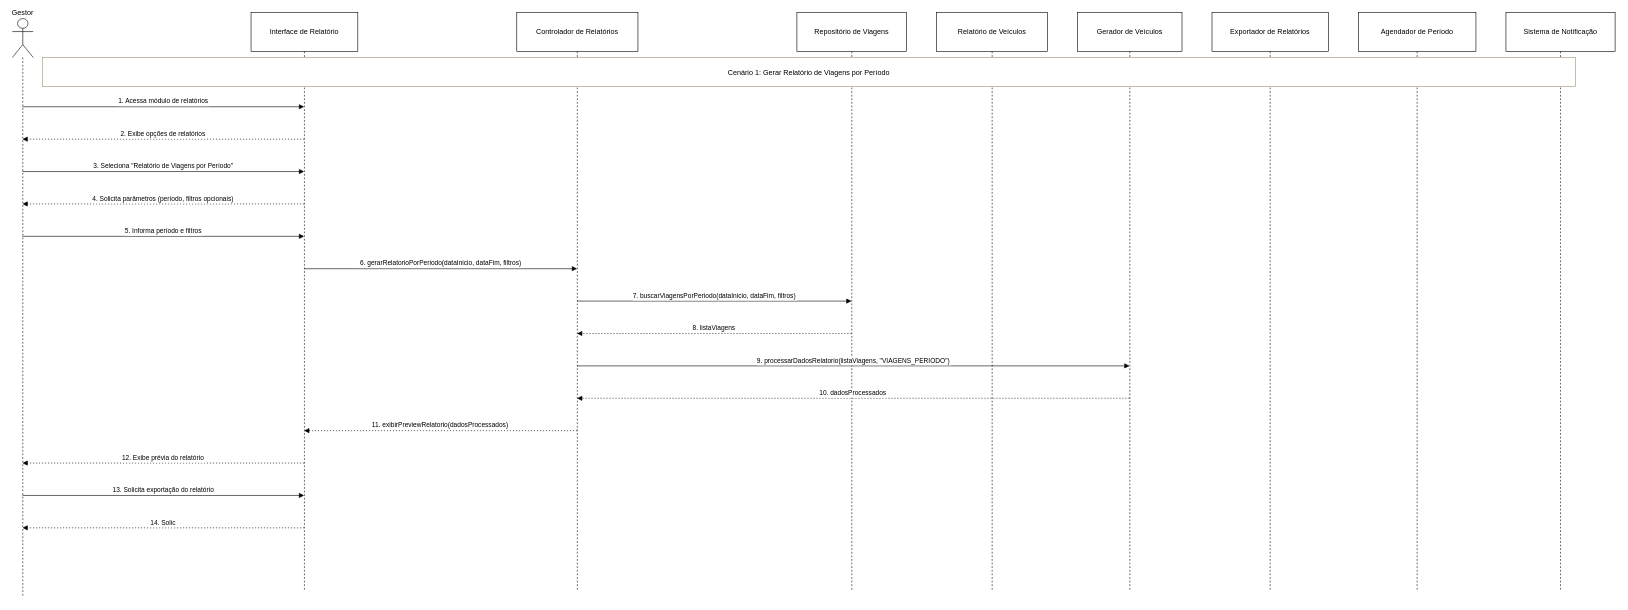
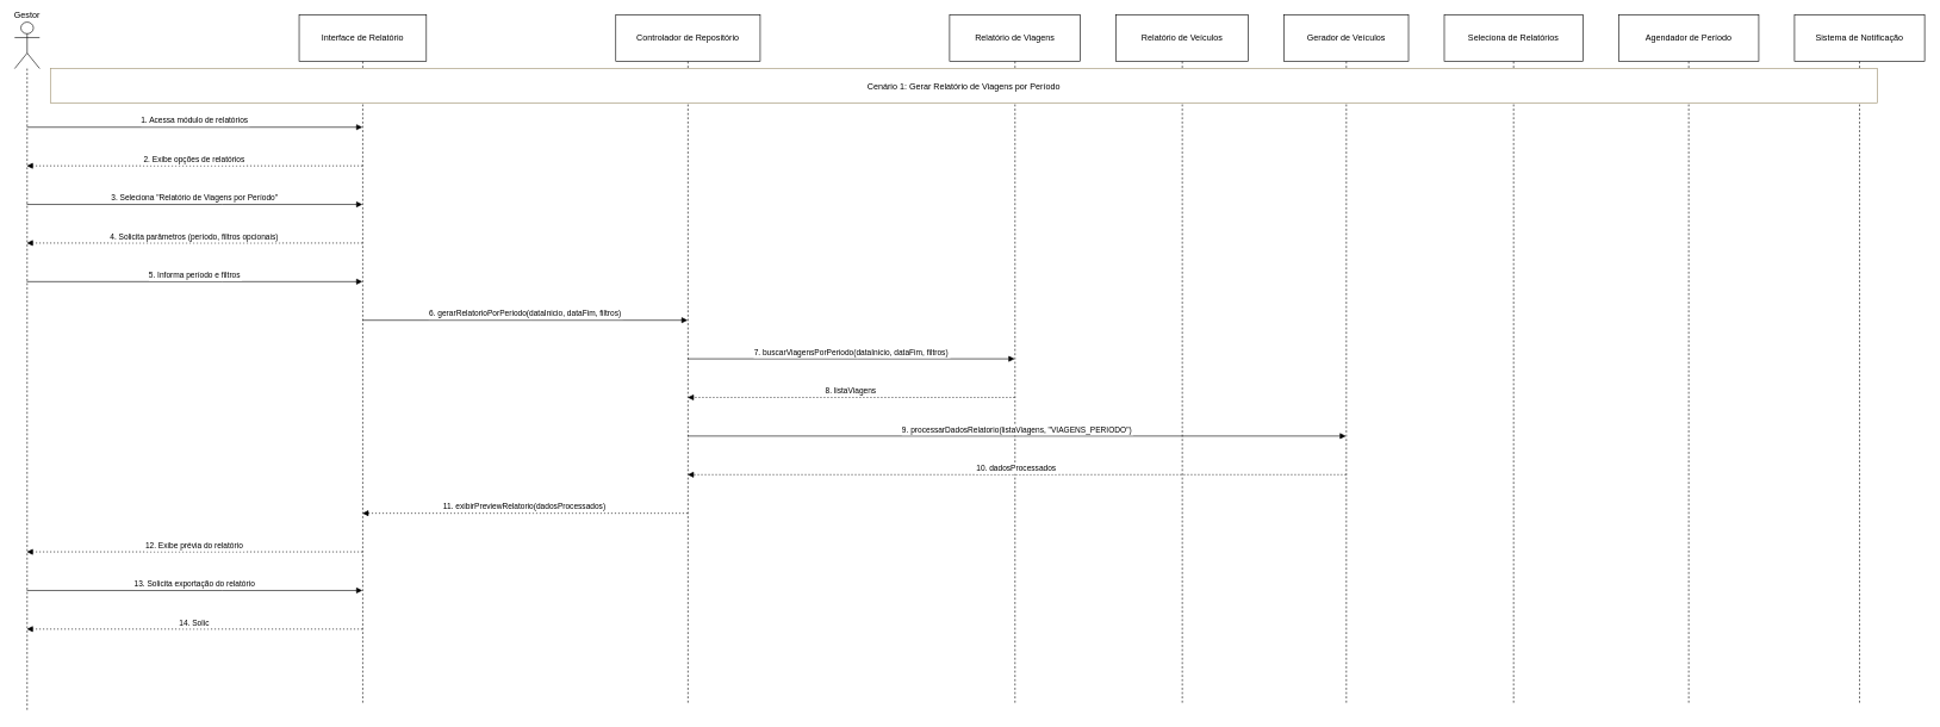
- <mxCell id="4" value="Controlador de Relatórios" style="shape=umlLifeline;perimeter=lifelinePerimeter;whiteSpace=wrap;container=1;dropTarget=0;collapsible=0;recursiveResize=0;outlineConnect=0;portConstraint=eastwest;newEdgeStyle={&quot;edgeStyle&quot;:&quot;elbowEdgeStyle&quot;,&quot;elbow&quot;:&quot;vertical&quot;,&quot;curved&quot;:0,&quot;rounded&quot;:0};size=65;" vertex="1" parent="1"><mxGeometry x="861" y="20" width="202" height="964" as="geometry" /></mxCell>
+ <mxCell id="4" value="Controlador de Repositório" style="shape=umlLifeline;perimeter=lifelinePerimeter;whiteSpace=wrap;container=1;dropTarget=0;collapsible=0;recursiveResize=0;outlineConnect=0;portConstraint=eastwest;newEdgeStyle={&quot;edgeStyle&quot;:&quot;elbowEdgeStyle&quot;,&quot;elbow&quot;:&quot;vertical&quot;,&quot;curved&quot;:0,&quot;rounded&quot;:0};size=65;" vertex="1" parent="1"><mxGeometry x="861" y="20" width="202" height="964" as="geometry" /></mxCell>
- <mxCell id="5" value="Repositório de Viagens" style="shape=umlLifeline;perimeter=lifelinePerimeter;whiteSpace=wrap;container=1;dropTarget=0;collapsible=0;recursiveResize=0;outlineConnect=0;portConstraint=eastwest;newEdgeStyle={&quot;edgeStyle&quot;:&quot;elbowEdgeStyle&quot;,&quot;elbow&quot;:&quot;vertical&quot;,&quot;curved&quot;:0,&quot;rounded&quot;:0};size=65;" vertex="1" parent="1"><mxGeometry x="1328" y="20" width="183" height="964" as="geometry" /></mxCell>
+ <mxCell id="5" value="Relatório de Viagens" style="shape=umlLifeline;perimeter=lifelinePerimeter;whiteSpace=wrap;container=1;dropTarget=0;collapsible=0;recursiveResize=0;outlineConnect=0;portConstraint=eastwest;newEdgeStyle={&quot;edgeStyle&quot;:&quot;elbowEdgeStyle&quot;,&quot;elbow&quot;:&quot;vertical&quot;,&quot;curved&quot;:0,&quot;rounded&quot;:0};size=65;" vertex="1" parent="1"><mxGeometry x="1328" y="20" width="183" height="964" as="geometry" /></mxCell>
- <mxCell id="8" value="Exportador de Relatórios" style="shape=umlLifeline;perimeter=lifelinePerimeter;whiteSpace=wrap;container=1;dropTarget=0;collapsible=0;recursiveResize=0;outlineConnect=0;portConstraint=eastwest;newEdgeStyle={&quot;edgeStyle&quot;:&quot;elbowEdgeStyle&quot;,&quot;elbow&quot;:&quot;vertical&quot;,&quot;curved&quot;:0,&quot;rounded&quot;:0};size=65;" vertex="1" parent="1"><mxGeometry x="2020" y="20" width="194" height="964" as="geometry" /></mxCell>
+ <mxCell id="8" value="Seleciona de Relatórios" style="shape=umlLifeline;perimeter=lifelinePerimeter;whiteSpace=wrap;container=1;dropTarget=0;collapsible=0;recursiveResize=0;outlineConnect=0;portConstraint=eastwest;newEdgeStyle={&quot;edgeStyle&quot;:&quot;elbowEdgeStyle&quot;,&quot;elbow&quot;:&quot;vertical&quot;,&quot;curved&quot;:0,&quot;rounded&quot;:0};size=65;" vertex="1" parent="1"><mxGeometry x="2020" y="20" width="194" height="964" as="geometry" /></mxCell>
